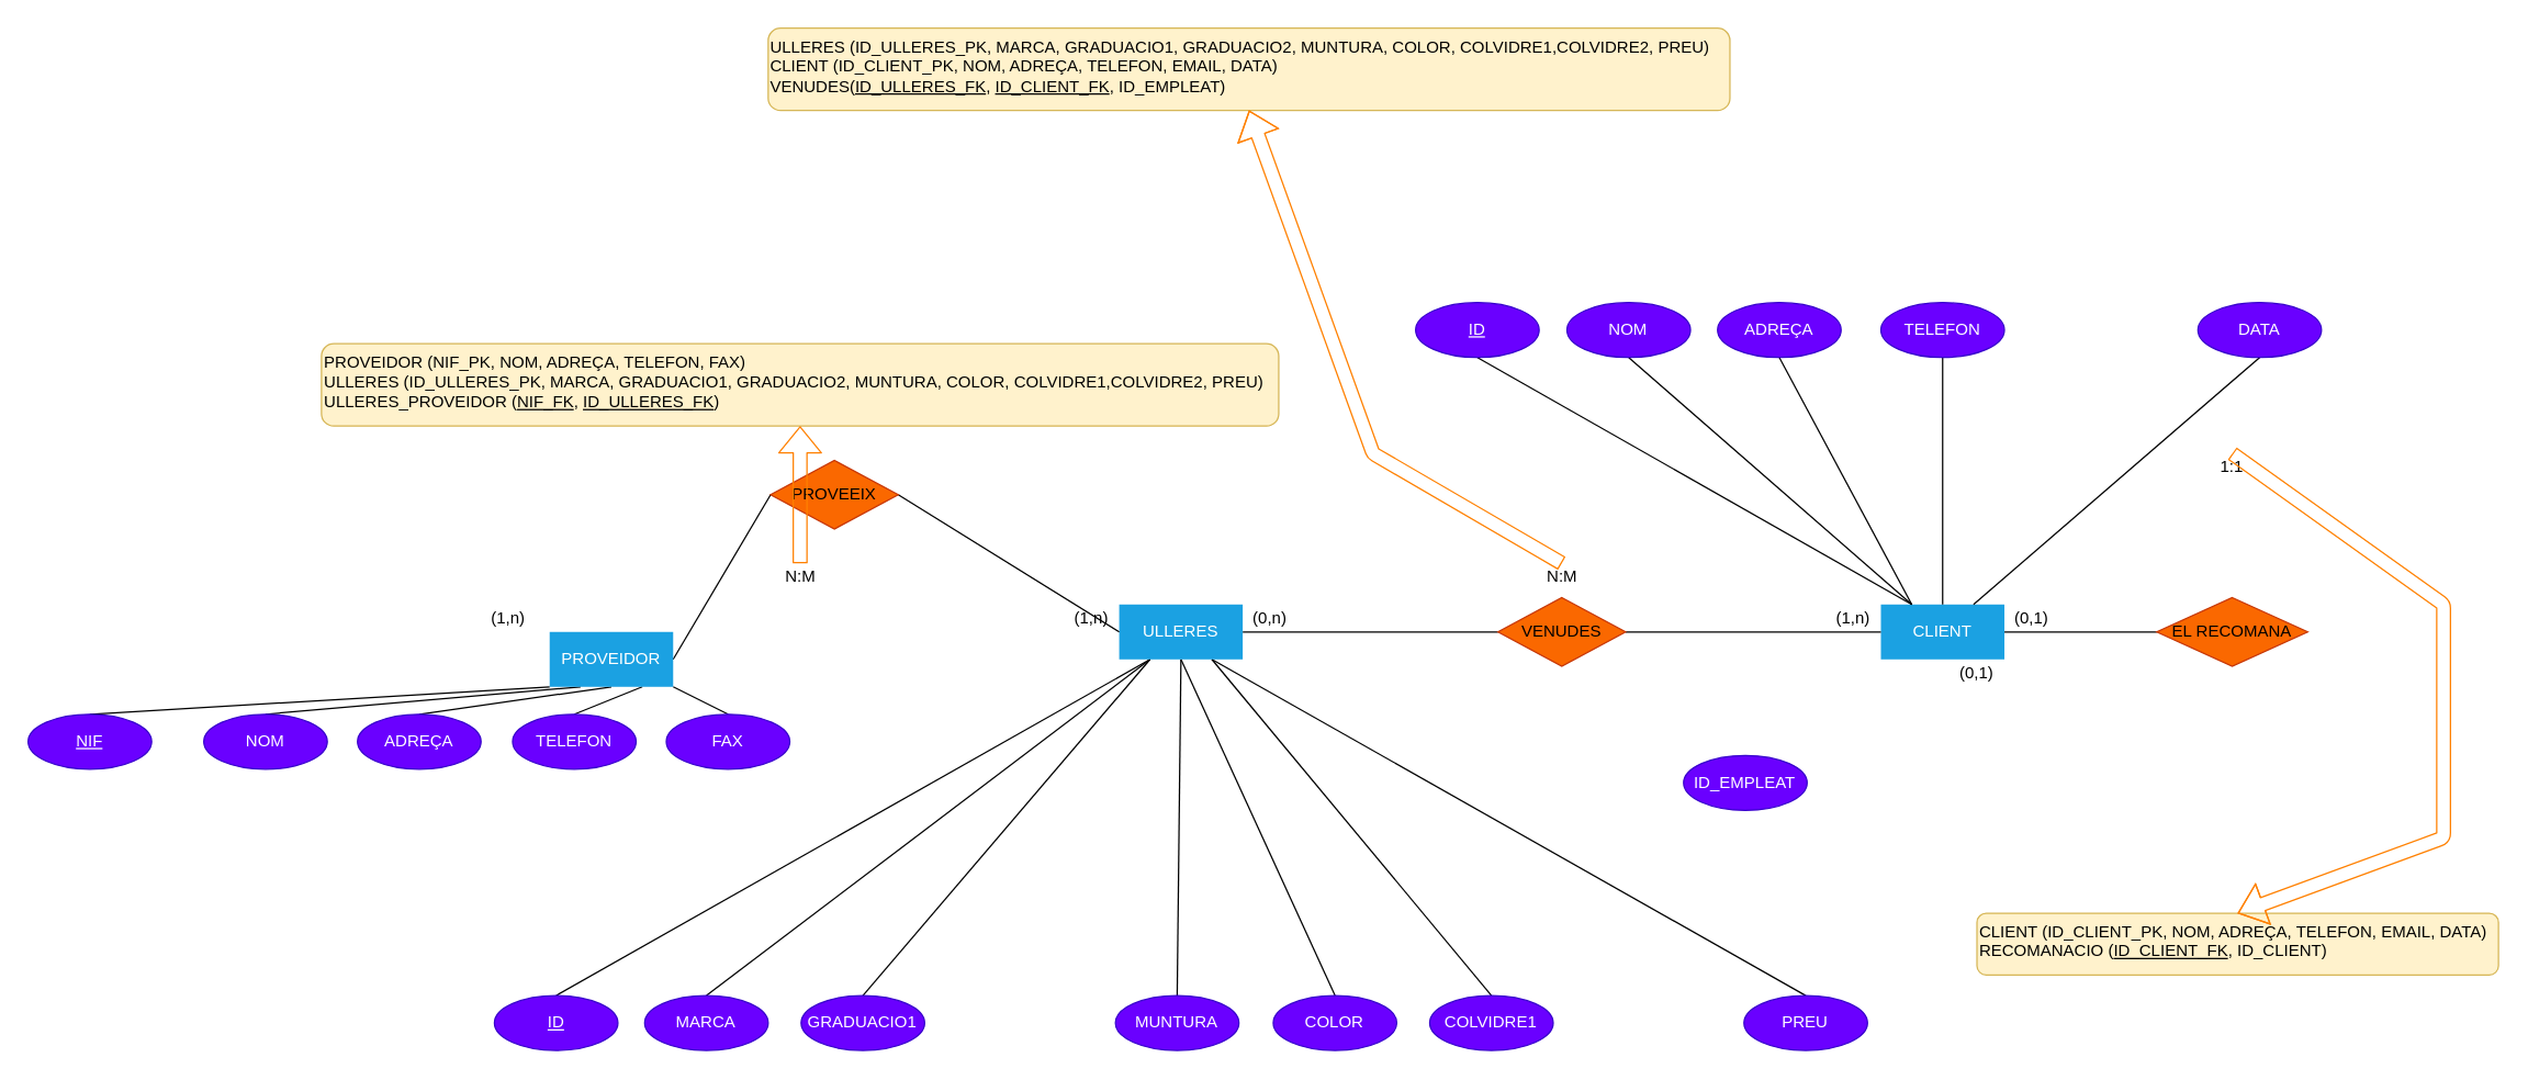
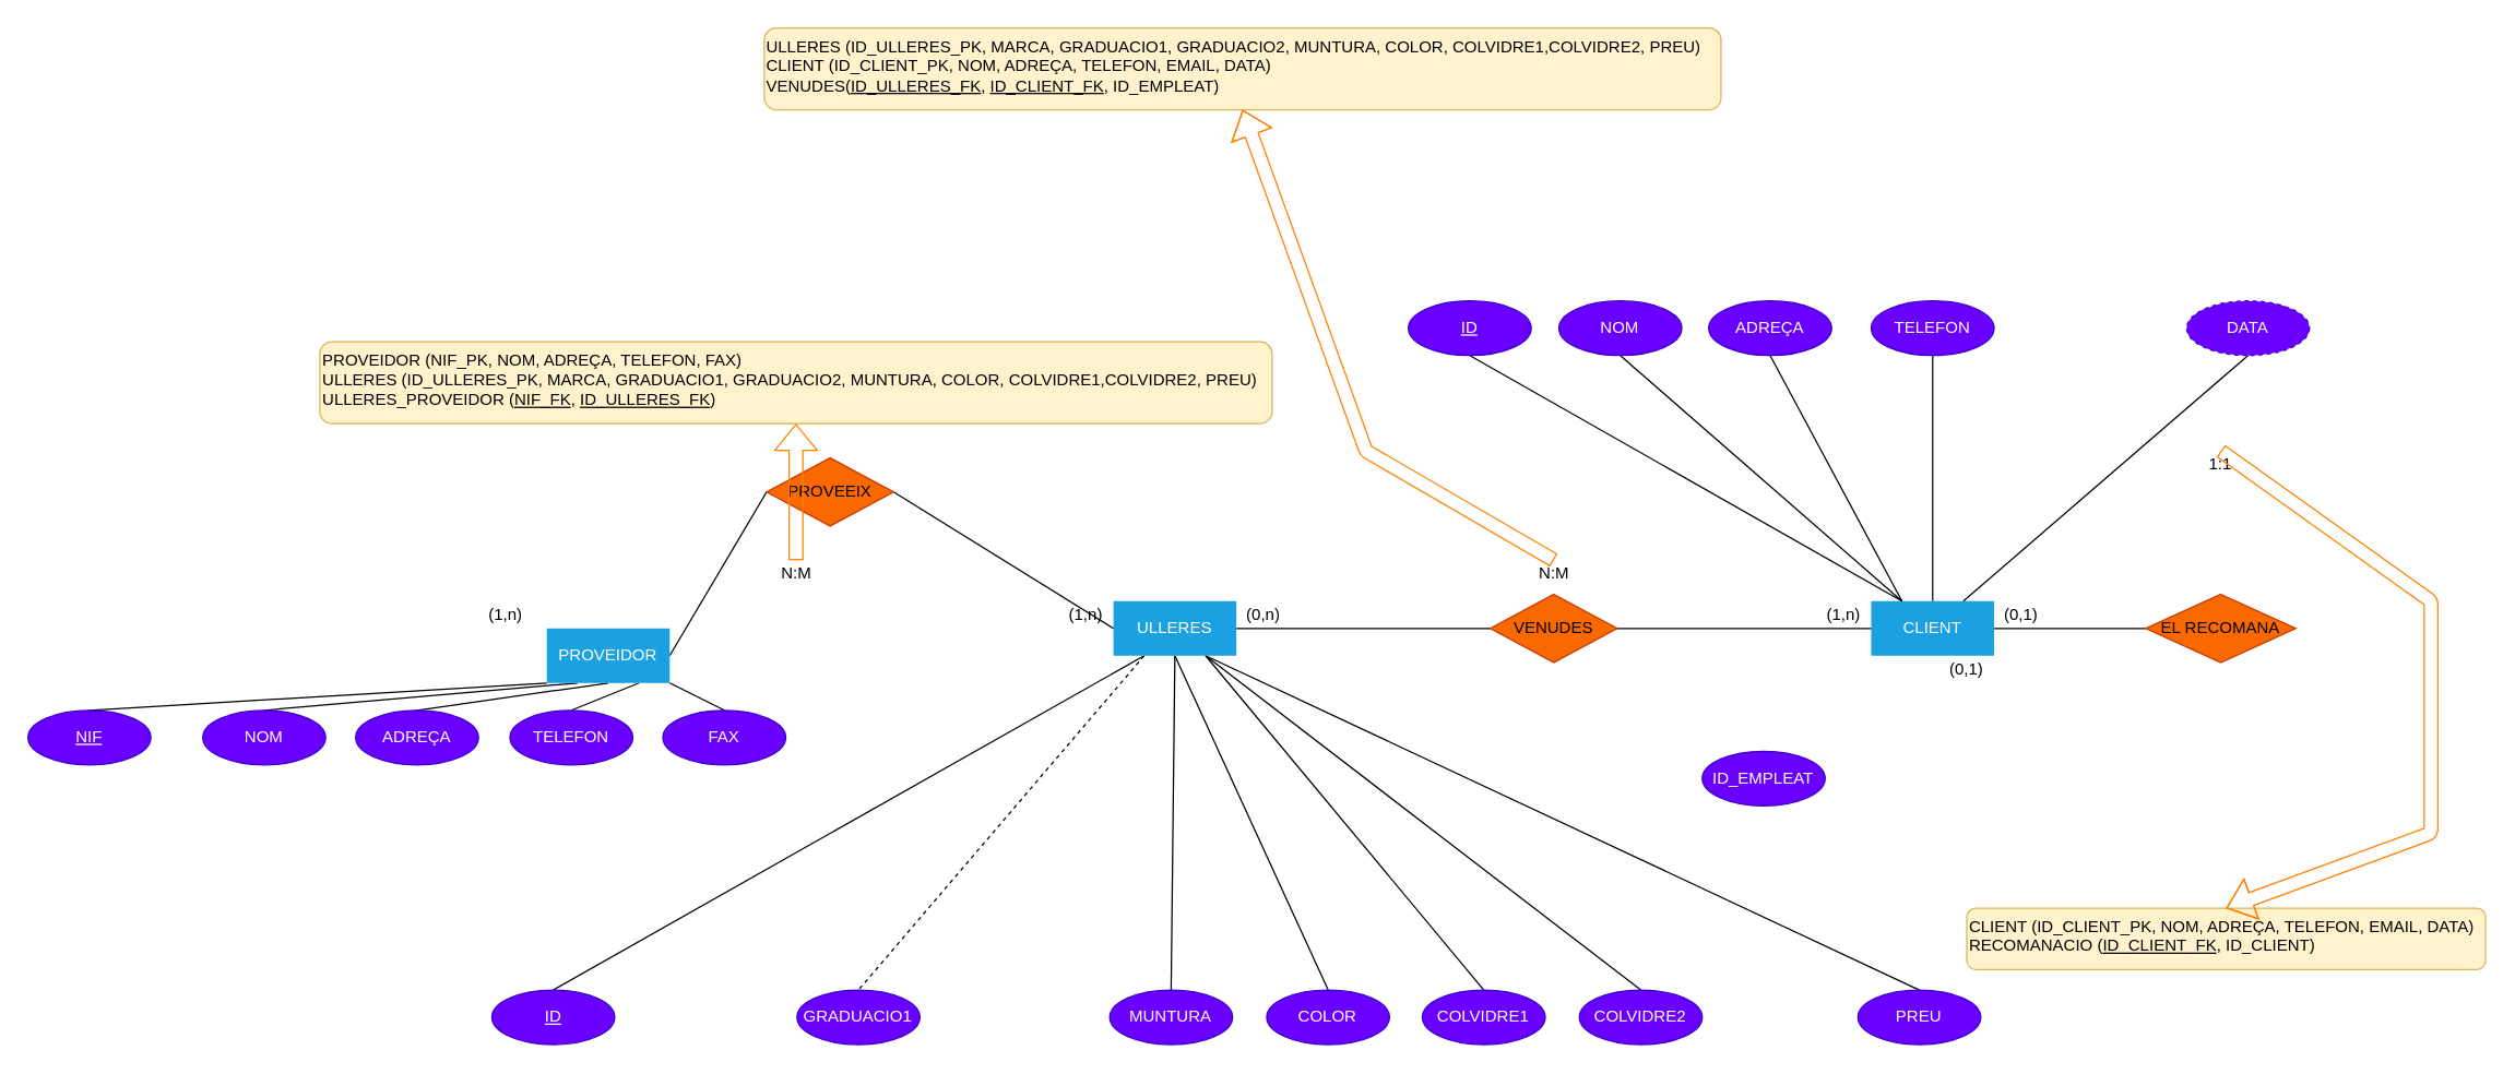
- <mxCell id="48" value="DATA" style="ellipse;whiteSpace=wrap;html=1;fillColor=#6a00ff;strokeColor=#3700CC;fontColor=#ffffff;flipH=0;" parent="1" vertex="1"><mxGeometry x="1601" y="220" width="90" height="40" as="geometry" /></mxCell>
+ <mxCell id="48" value="DATA" style="ellipse;whiteSpace=wrap;html=1;fillColor=#6a00ff;strokeColor=#3700CC;fontColor=#ffffff;flipH=0;dashed=1;" parent="1" vertex="1"><mxGeometry x="1601" y="220" width="90" height="40" as="geometry" /></mxCell>
- <mxCell id="50" value="ID_EMPLEAT" style="ellipse;whiteSpace=wrap;html=1;fillColor=#6a00ff;strokeColor=#3700CC;fontColor=#ffffff;align=center;" parent="1" vertex="1"><mxGeometry x="1226.25" y="550" width="90" height="40" as="geometry" /></mxCell>
+ <mxCell id="50" value="ID_EMPLEAT" style="ellipse;whiteSpace=wrap;html=1;fillColor=#6a00ff;strokeColor=#3700CC;fontColor=#ffffff;align=center;" parent="1" vertex="1"><mxGeometry x="1246.25" y="550" width="90" height="40" as="geometry" /></mxCell>
- <mxCell id="16" style="edgeStyle=none;html=1;exitX=0.25;exitY=1;exitDx=0;exitDy=0;entryX=0.5;entryY=0;entryDx=0;entryDy=0;endArrow=none;endFill=0;" parent="1" source="23" target="25" edge="1"><mxGeometry relative="1" as="geometry" /></mxCell>
+ <mxCell id="16" style="edgeStyle=none;html=1;exitX=0.25;exitY=1;exitDx=0;exitDy=0;entryX=0.5;entryY=0;entryDx=0;entryDy=0;endArrow=none;endFill=0;dashed=1;" parent="1" source="23" target="25" edge="1"><mxGeometry relative="1" as="geometry" /></mxCell>
+ <mxCell id="20" style="edgeStyle=none;html=1;exitX=0.75;exitY=1;exitDx=0;exitDy=0;entryX=0.5;entryY=0;entryDx=0;entryDy=0;endArrow=none;endFill=0;" parent="1" source="23" target="29" edge="1"><mxGeometry relative="1" as="geometry" /></mxCell>
- <mxCell id="15" style="edgeStyle=none;html=1;exitX=0.25;exitY=1;exitDx=0;exitDy=0;entryX=0.5;entryY=0;entryDx=0;entryDy=0;endArrow=none;endFill=0;" parent="1" source="23" target="24" edge="1"><mxGeometry relative="1" as="geometry" /></mxCell>
- <mxCell id="24" value="MARCA" style="ellipse;whiteSpace=wrap;html=1;fillColor=#6a00ff;strokeColor=#3700CC;fontColor=#ffffff;" parent="1" vertex="1"><mxGeometry x="469.25" y="725" width="90" height="40" as="geometry" /></mxCell>
+ <mxCell id="29" value="COLVIDRE2" style="ellipse;whiteSpace=wrap;html=1;fillColor=#6a00ff;strokeColor=#3700CC;fontColor=#ffffff;" parent="1" vertex="1"><mxGeometry x="1156.25" y="725" width="90" height="40" as="geometry" /></mxCell>
- <mxCell id="30" value="PREU" style="ellipse;whiteSpace=wrap;html=1;fillColor=#6a00ff;strokeColor=#3700CC;fontColor=#ffffff;" parent="1" vertex="1"><mxGeometry x="1270.25" y="725" width="90" height="40" as="geometry" /></mxCell>
+ <mxCell id="30" value="PREU" style="ellipse;whiteSpace=wrap;html=1;fillColor=#6a00ff;strokeColor=#3700CC;fontColor=#ffffff;" parent="1" vertex="1"><mxGeometry x="1360.25" y="725" width="90" height="40" as="geometry" /></mxCell>
